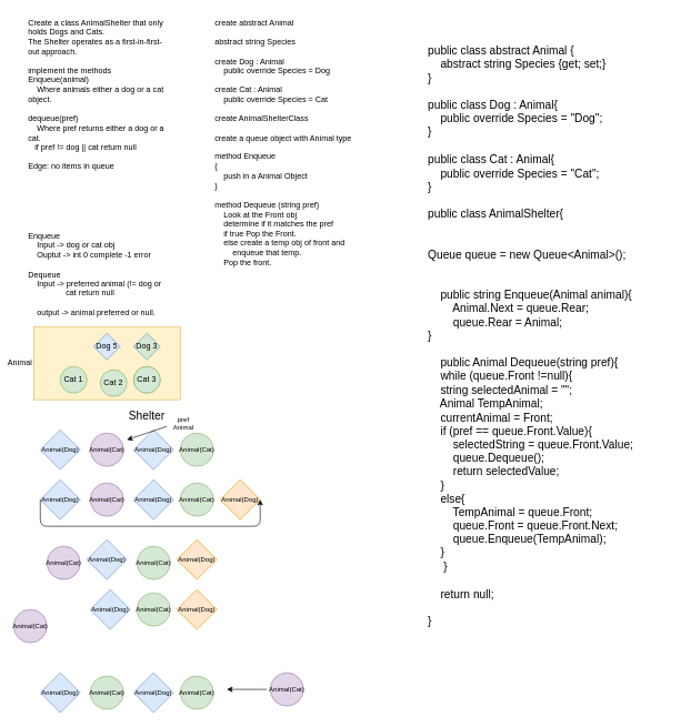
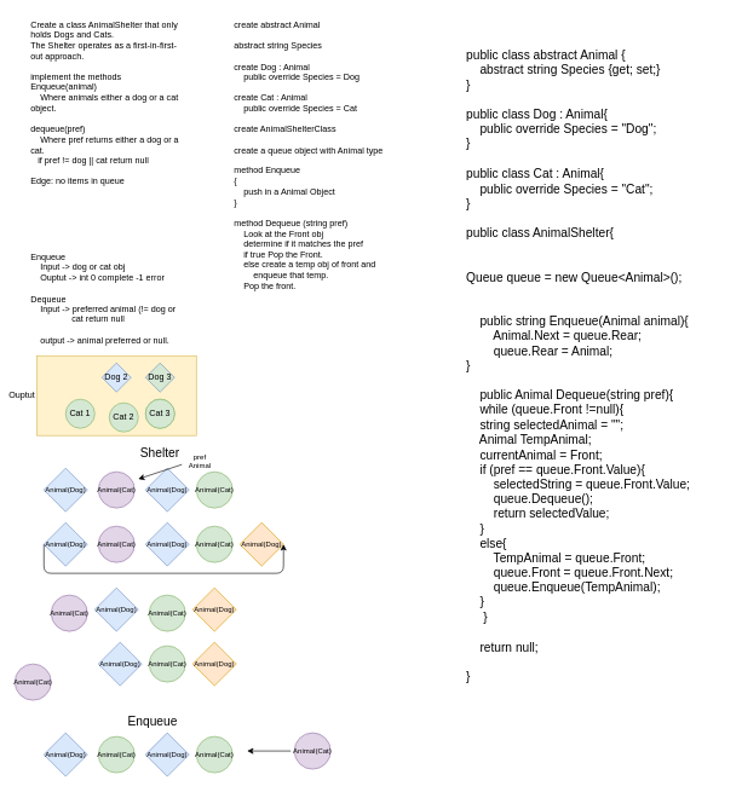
- <mxCell id="5" value="Dog 5" style="rhombus;whiteSpace=wrap;html=1;align=center;fillColor=#dae8fc;strokeColor=#6c8ebf;" parent="1" vertex="1"><mxGeometry x="140" y="500" width="40" height="40" as="geometry" /></mxCell>
+ <mxCell id="5" value="Dog 2" style="rhombus;whiteSpace=wrap;html=1;align=center;fillColor=#dae8fc;strokeColor=#6c8ebf;" parent="1" vertex="1"><mxGeometry x="140" y="500" width="40" height="40" as="geometry" /></mxCell>
- <mxCell id="2" value="Animal" style="rounded=0;whiteSpace=wrap;html=1;align=right;fillColor=#fff2cc;strokeColor=#d6b656;labelPosition=left;verticalLabelPosition=middle;verticalAlign=middle;" parent="1" vertex="1"><mxGeometry x="50" y="490" width="220" height="110" as="geometry" /></mxCell>
+ <mxCell id="2" value="Ouptut" style="rounded=0;whiteSpace=wrap;html=1;align=right;fillColor=#fff2cc;strokeColor=#d6b656;labelPosition=left;verticalLabelPosition=middle;verticalAlign=middle;" parent="1" vertex="1"><mxGeometry x="50" y="490" width="220" height="110" as="geometry" /></mxCell>
+ <mxCell id="27" value="Enqueue" style="text;html=1;strokeColor=none;fillColor=none;align=center;verticalAlign=middle;whiteSpace=wrap;rounded=0;fontSize=17;" vertex="1" parent="1"><mxGeometry x="60" y="980" width="300" height="30" as="geometry" /></mxCell>
